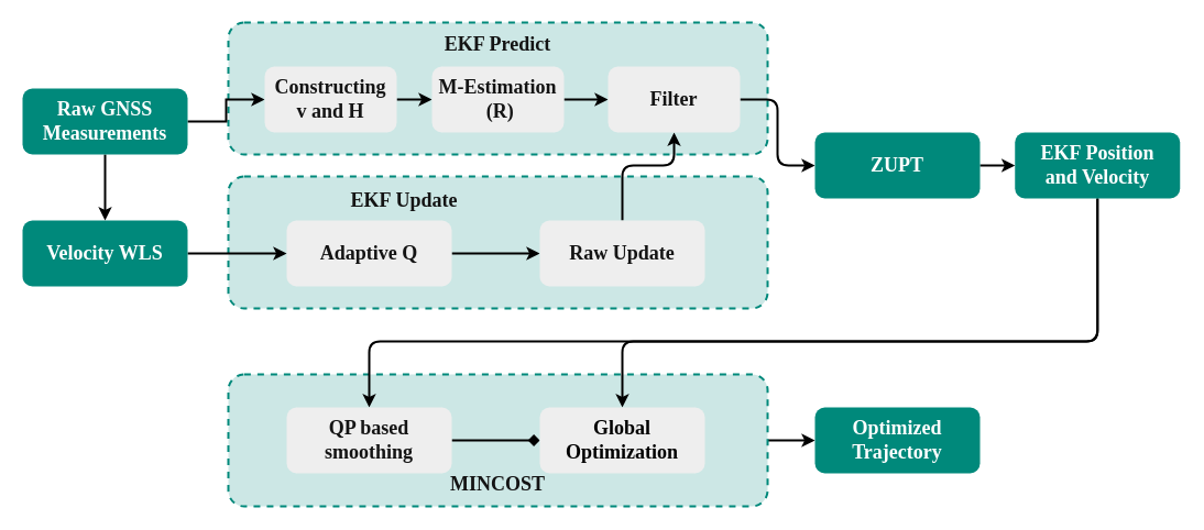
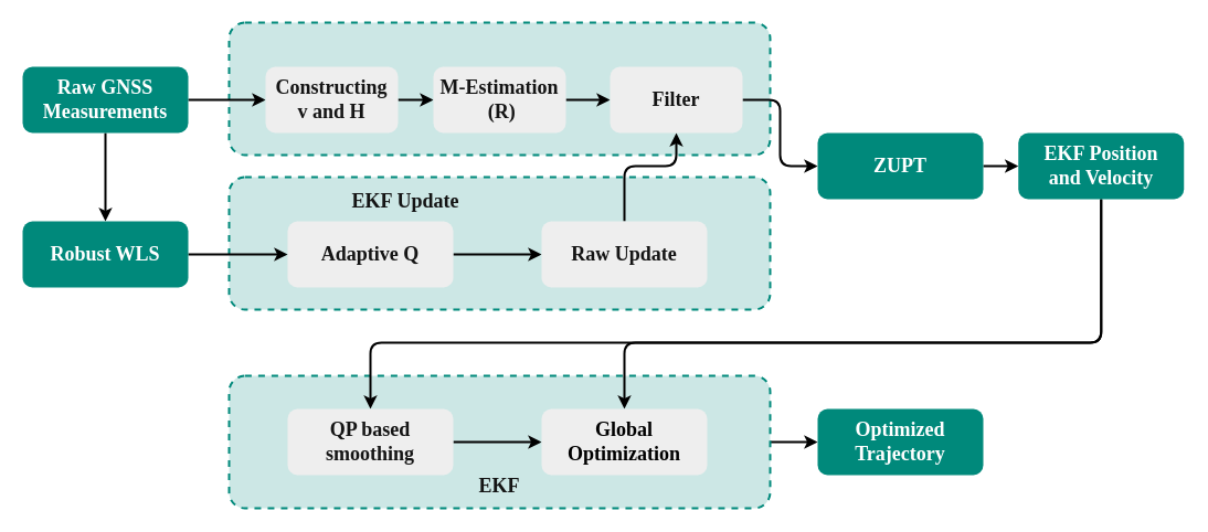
- <mxCell id="7" value="&lt;font color=&quot;#141414&quot;&gt;EKF Predict&lt;/font&gt;" style="text;html=1;strokeColor=none;fillColor=none;align=center;verticalAlign=middle;whiteSpace=wrap;rounded=0;dashed=1;fontFamily=Times New Roman;fontStyle=1;fontSize=18;" parent="1" vertex="1"><mxGeometry x="402" y="30" width="100" height="20" as="geometry" /></mxCell>
- <mxCell id="16" value="&lt;font color=&quot;#ffffff&quot;&gt;Raw GNSS&lt;br&gt;Measurements&lt;br&gt;&lt;/font&gt;" style="rounded=1;whiteSpace=wrap;html=1;strokeWidth=2;gradientDirection=east;fillColor=#00897B;strokeColor=none;fontColor=#333333;fontFamily=Times New Roman;fontStyle=1;fontSize=18;" parent="1" vertex="1"><mxGeometry x="20" y="80" width="150" height="60" as="geometry" /></mxCell>
+ <mxCell id="16" value="&lt;font color=&quot;#ffffff&quot;&gt;Raw GNSS&lt;br&gt;Measurements&lt;br&gt;&lt;/font&gt;" style="rounded=1;whiteSpace=wrap;html=1;strokeWidth=2;gradientDirection=east;fillColor=#00897B;strokeColor=none;fontColor=#333333;fontFamily=Times New Roman;fontStyle=1;fontSize=18;" parent="1" vertex="1"><mxGeometry x="20" y="60" width="150" height="60" as="geometry" /></mxCell>
- <mxCell id="13" value="&lt;font color=&quot;#ffffff&quot;&gt;Velocity WLS&lt;br&gt;&lt;/font&gt;" style="rounded=1;whiteSpace=wrap;html=1;strokeWidth=2;gradientDirection=east;fillColor=#00897B;strokeColor=none;fontColor=#333333;fontFamily=Times New Roman;fontStyle=1;fontSize=18;" parent="1" vertex="1"><mxGeometry x="20" y="200" width="150" height="60" as="geometry" /></mxCell>
+ <mxCell id="13" value="&lt;font color=&quot;#ffffff&quot;&gt;Robust WLS&lt;br&gt;&lt;/font&gt;" style="rounded=1;whiteSpace=wrap;html=1;strokeWidth=2;gradientDirection=east;fillColor=#00897B;strokeColor=none;fontColor=#333333;fontFamily=Times New Roman;fontStyle=1;fontSize=18;" parent="1" vertex="1"><mxGeometry x="20" y="200" width="150" height="60" as="geometry" /></mxCell>
- <mxCell id="28" style="edgeStyle=orthogonalEdgeStyle;rounded=1;orthogonalLoop=1;jettySize=auto;html=1;exitX=1;exitY=0.5;exitDx=0;exitDy=0;strokeWidth=2;endArrow=diamond;" parent="1" source="29" target="30" edge="1"><mxGeometry relative="1" as="geometry" /></mxCell>
+ <mxCell id="28" style="edgeStyle=orthogonalEdgeStyle;rounded=1;orthogonalLoop=1;jettySize=auto;html=1;exitX=1;exitY=0.5;exitDx=0;exitDy=0;strokeWidth=2;" parent="1" source="29" target="30" edge="1"><mxGeometry relative="1" as="geometry" /></mxCell>
- <mxCell id="32" value="&lt;font color=&quot;#141414&quot;&gt;MINCOST&lt;/font&gt;" style="text;html=1;strokeColor=none;fillColor=none;align=center;verticalAlign=middle;whiteSpace=wrap;rounded=0;dashed=1;fontFamily=Times New Roman;fontStyle=1;fontSize=18;" parent="1" vertex="1"><mxGeometry x="402" y="430" width="100" height="20" as="geometry" /></mxCell>
+ <mxCell id="32" value="&lt;font color=&quot;#141414&quot;&gt;EKF&lt;/font&gt;" style="text;html=1;strokeColor=none;fillColor=none;align=center;verticalAlign=middle;whiteSpace=wrap;rounded=0;dashed=1;fontFamily=Times New Roman;fontStyle=1;fontSize=18;" parent="1" vertex="1"><mxGeometry x="402" y="430" width="100" height="20" as="geometry" /></mxCell>
